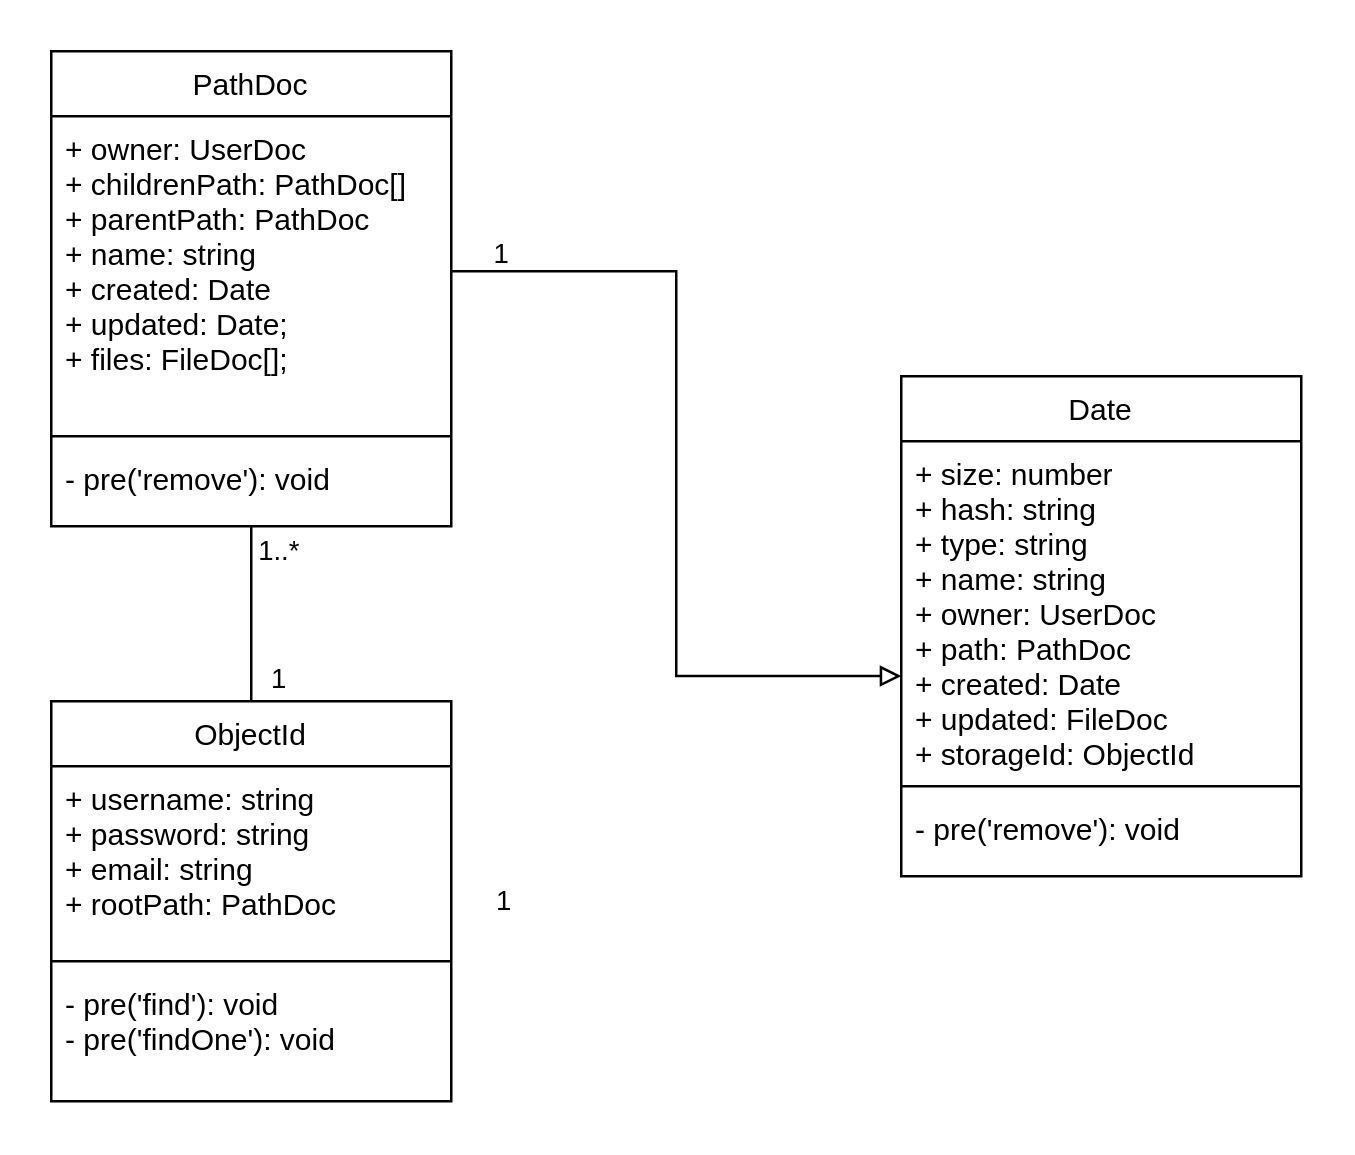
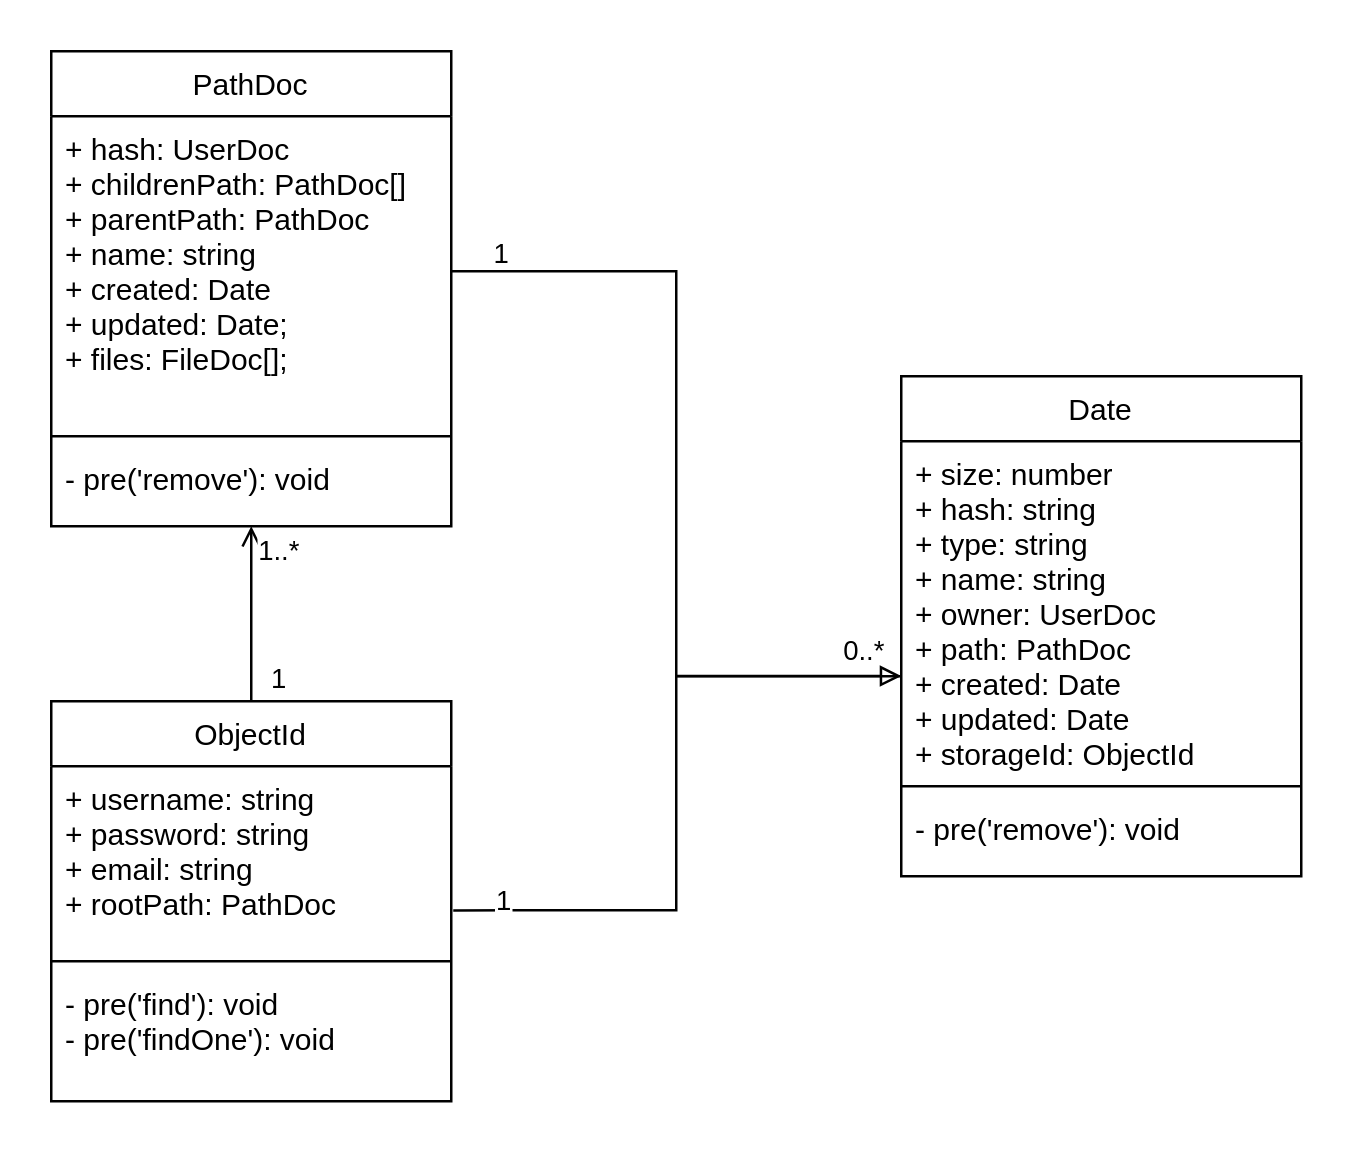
- <mxCell id="3" value="+ owner: UserDoc&#10;+ childrenPath: PathDoc[]&#10;+ parentPath: PathDoc&#10;+ name: string&#10;+ created: Date&#10;+ updated: Date; &#10;+ files: FileDoc[];" style="text;align=left;verticalAlign=top;spacingLeft=4;spacingRight=4;overflow=hidden;rotatable=0;points=[[0,0.5],[1,0.5]];portConstraint=eastwest;" parent="2" vertex="1"><mxGeometry y="26" width="160" height="124" as="geometry" /></mxCell>
+ <mxCell id="3" value="+ hash: UserDoc&#10;+ childrenPath: PathDoc[]&#10;+ parentPath: PathDoc&#10;+ name: string&#10;+ created: Date&#10;+ updated: Date; &#10;+ files: FileDoc[];" style="text;align=left;verticalAlign=top;spacingLeft=4;spacingRight=4;overflow=hidden;rotatable=0;points=[[0,0.5],[1,0.5]];portConstraint=eastwest;" parent="2" vertex="1"><mxGeometry y="26" width="160" height="124" as="geometry" /></mxCell>
- <mxCell id="9" value="+ size: number&#10;+ hash: string&#10;+ type: string&#10;+ name: string&#10;+ owner: UserDoc&#10;+ path: PathDoc &#10;+ created: Date&#10;+ updated: FileDoc&#10;+ storageId: ObjectId" style="text;align=left;verticalAlign=top;spacingLeft=4;spacingRight=4;overflow=hidden;rotatable=0;points=[[0,0.5],[1,0.5]];portConstraint=eastwest;" vertex="1" parent="8"><mxGeometry y="26" width="160" height="134" as="geometry" /></mxCell>
+ <mxCell id="9" value="+ size: number&#10;+ hash: string&#10;+ type: string&#10;+ name: string&#10;+ owner: UserDoc&#10;+ path: PathDoc &#10;+ created: Date&#10;+ updated: Date&#10;+ storageId: ObjectId" style="text;align=left;verticalAlign=top;spacingLeft=4;spacingRight=4;overflow=hidden;rotatable=0;points=[[0,0.5],[1,0.5]];portConstraint=eastwest;" vertex="1" parent="8"><mxGeometry y="26" width="160" height="134" as="geometry" /></mxCell>
- <mxCell id="15" style="edgeStyle=orthogonalEdgeStyle;rounded=0;orthogonalLoop=1;jettySize=auto;html=1;entryX=0.5;entryY=1;entryDx=0;entryDy=0;startArrow=none;startFill=0;endArrow=none;endFill=0;" edge="1" parent="1" source="18" target="2"><mxGeometry relative="1" as="geometry" /></mxCell>
+ <mxCell id="15" style="edgeStyle=orthogonalEdgeStyle;rounded=0;orthogonalLoop=1;jettySize=auto;html=1;entryX=0.5;entryY=1;entryDx=0;entryDy=0;startArrow=none;startFill=0;endArrow=open;endFill=0;" edge="1" parent="1" source="18" target="2"><mxGeometry relative="1" as="geometry" /></mxCell>
+ <mxCell id="6" style="edgeStyle=orthogonalEdgeStyle;rounded=0;orthogonalLoop=1;jettySize=auto;html=1;entryX=1.005;entryY=0.779;entryDx=0;entryDy=0;entryPerimeter=0;startArrow=none;startFill=0;endArrow=none;endFill=0;" edge="1" parent="1" source="8" target="19"><mxGeometry relative="1" as="geometry"><Array as="points"><mxPoint x="270" y="270" /><mxPoint x="270" y="364" /><mxPoint x="181" y="364" /></Array></mxGeometry></mxCell>
+ <mxCell id="7" value="0..*" style="edgeLabel;html=1;align=center;verticalAlign=middle;resizable=0;points=[];" vertex="1" connectable="0" parent="6"><mxGeometry x="0.77" y="1" relative="1" as="geometry"><mxPoint x="131.9" y="-105" as="offset" /></mxGeometry></mxCell>
